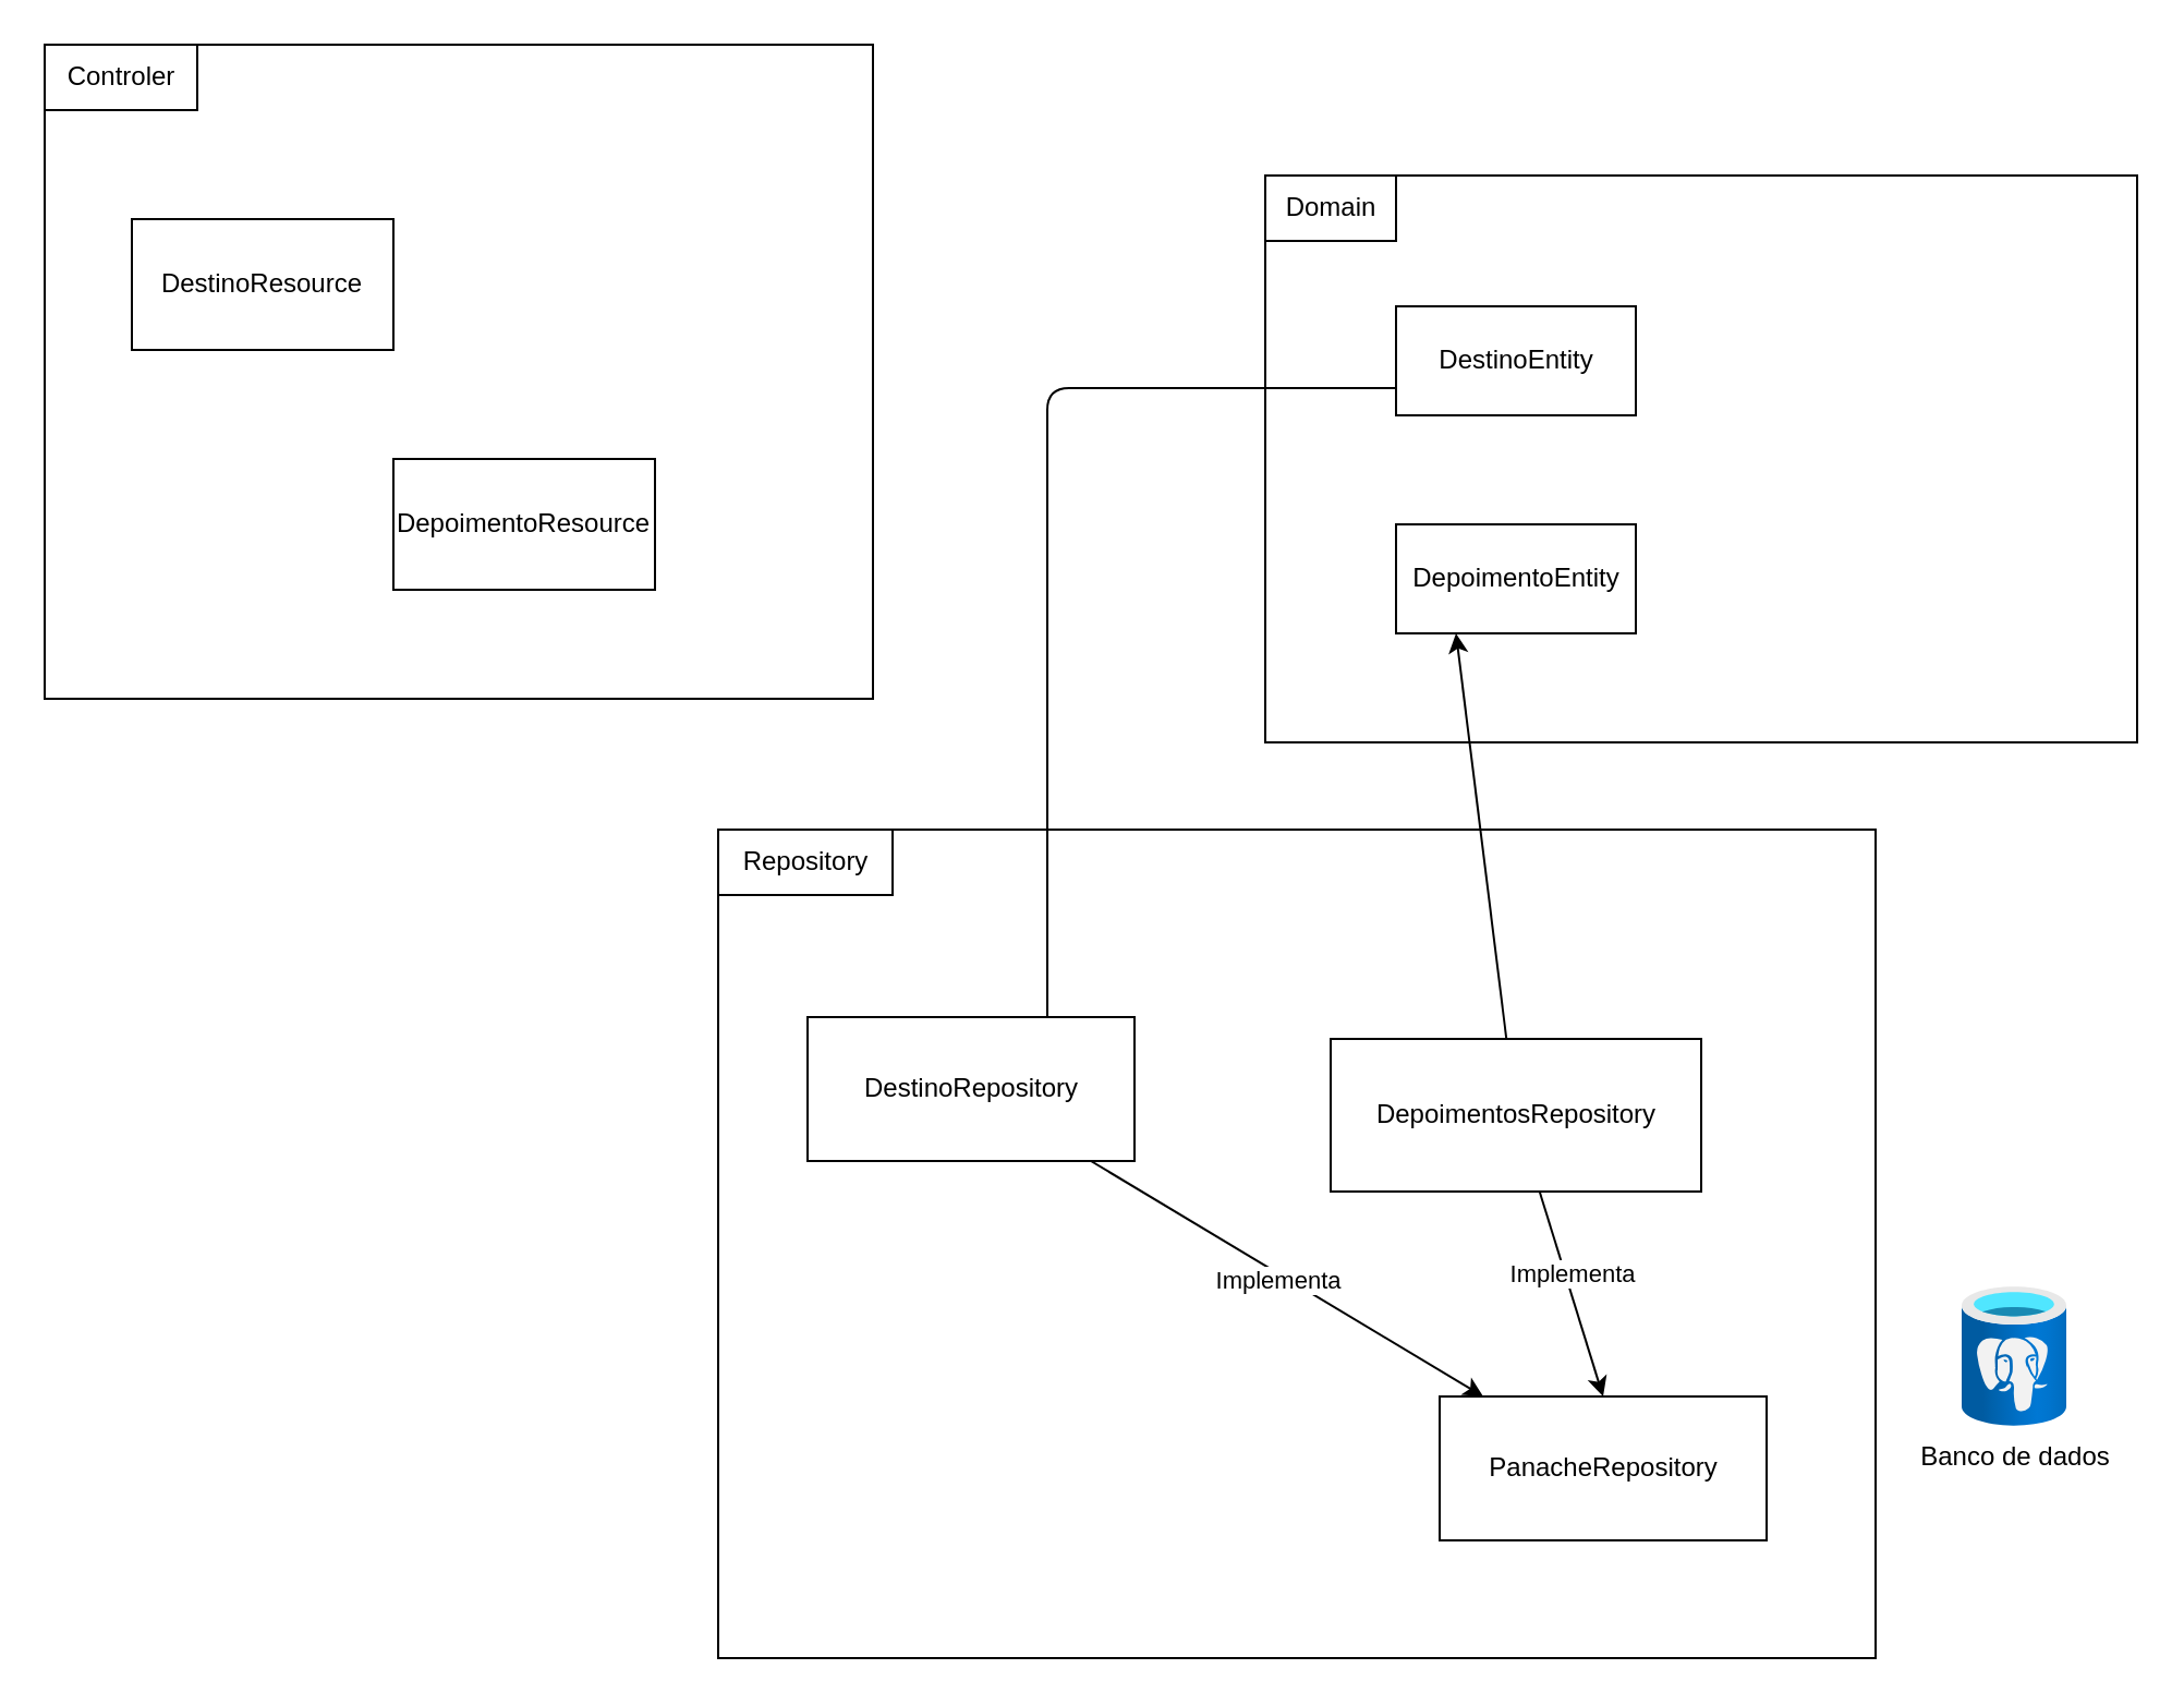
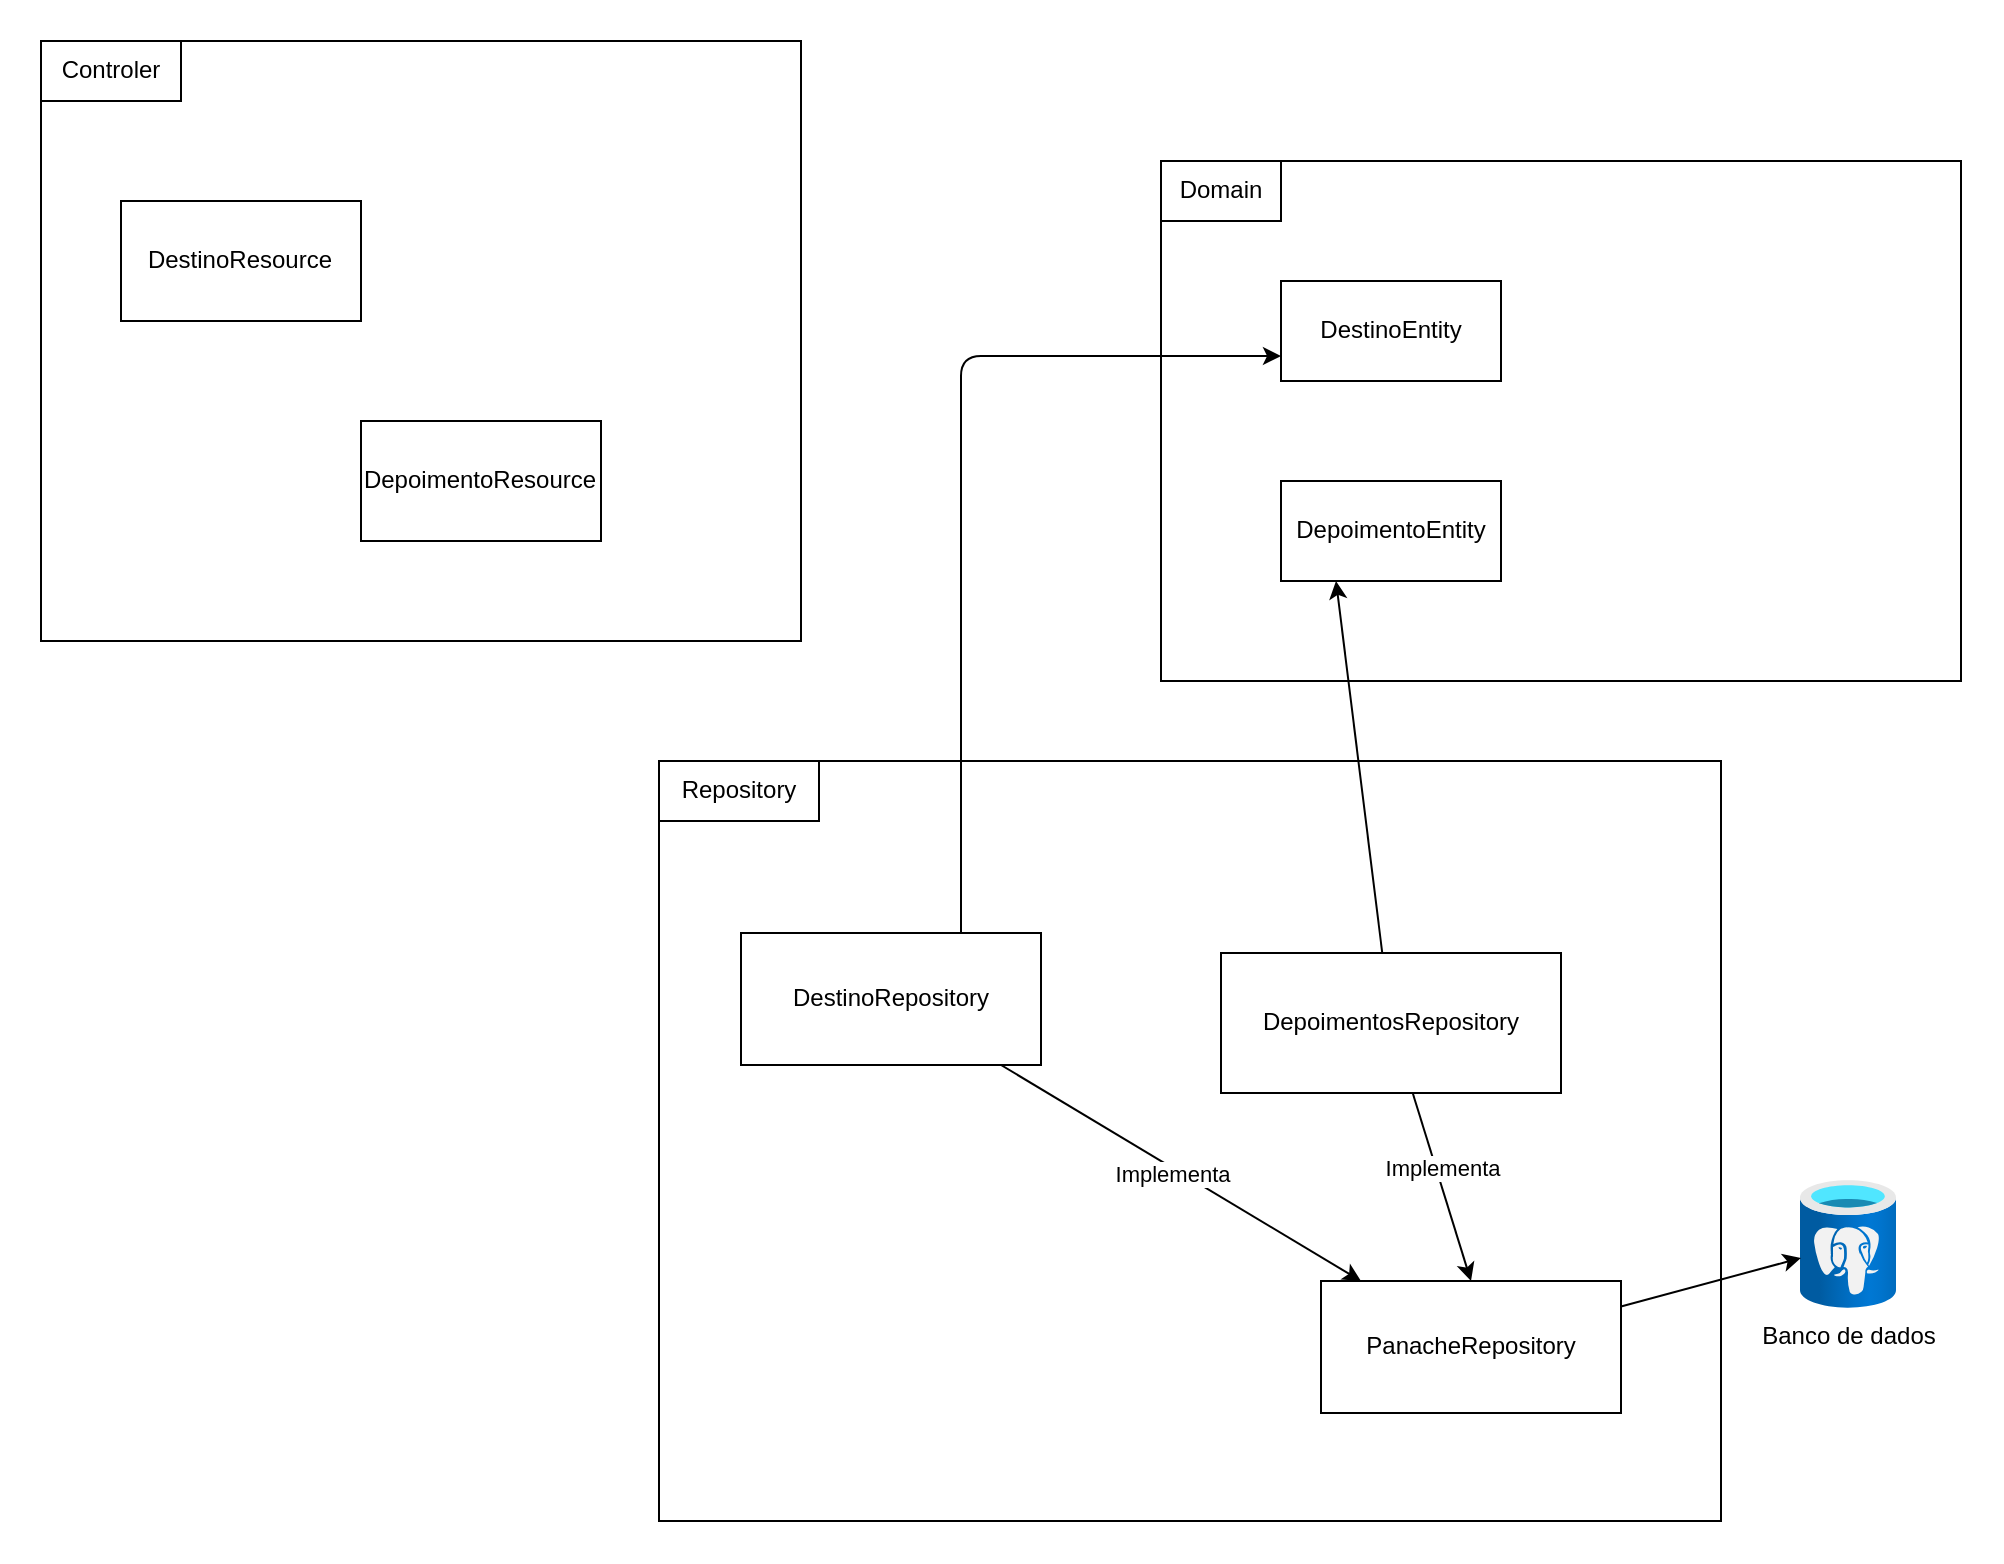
- <mxCell id="22" style="edgeStyle=orthogonalEdgeStyle;html=1;entryX=0;entryY=0.75;entryDx=0;entryDy=0;endArrow=none;" edge="1" parent="1" source="11" target="20"><mxGeometry relative="1" as="geometry"><mxPoint x="530" y="430" as="sourcePoint" /><Array as="points"><mxPoint x="480" y="178" /></Array></mxGeometry></mxCell>
+ <mxCell id="22" style="edgeStyle=orthogonalEdgeStyle;html=1;entryX=0;entryY=0.75;entryDx=0;entryDy=0;" edge="1" parent="1" source="11" target="20"><mxGeometry relative="1" as="geometry"><mxPoint x="530" y="430" as="sourcePoint" /><Array as="points"><mxPoint x="480" y="178" /></Array></mxGeometry></mxCell>
+ <mxCell id="15" style="edgeStyle=none;html=1;" edge="1" parent="1" source="16" target="8"><mxGeometry relative="1" as="geometry" /></mxCell>
